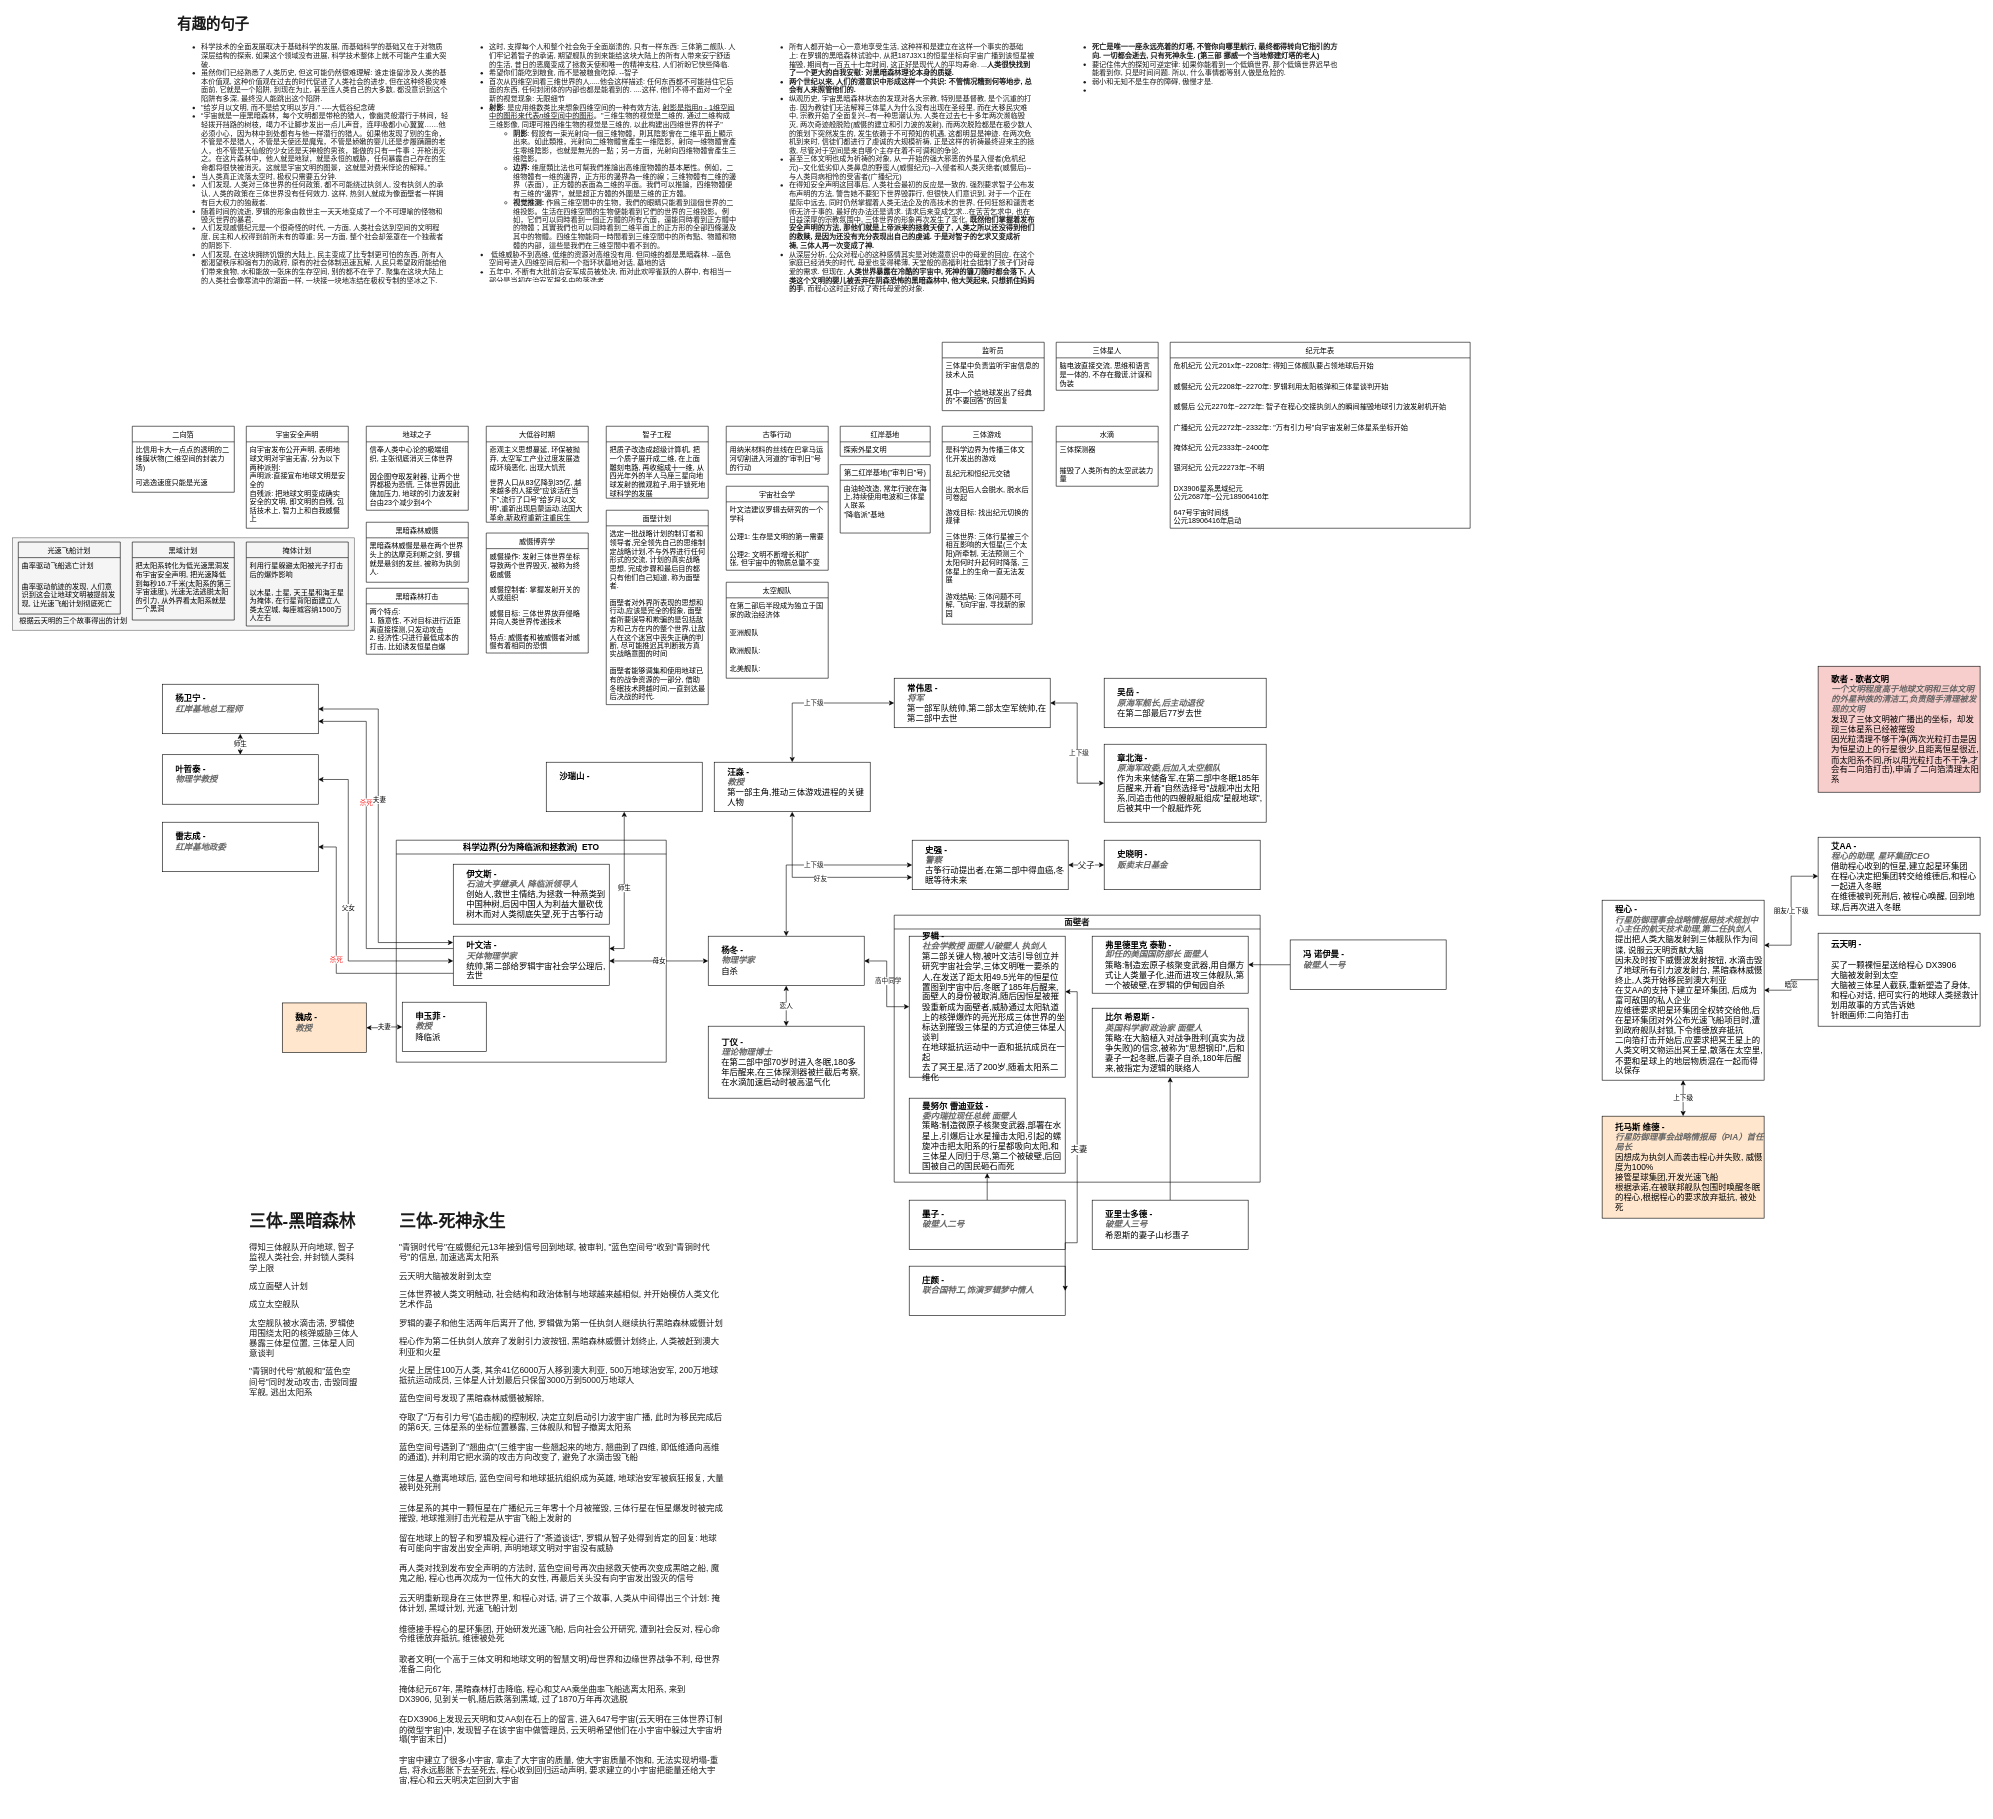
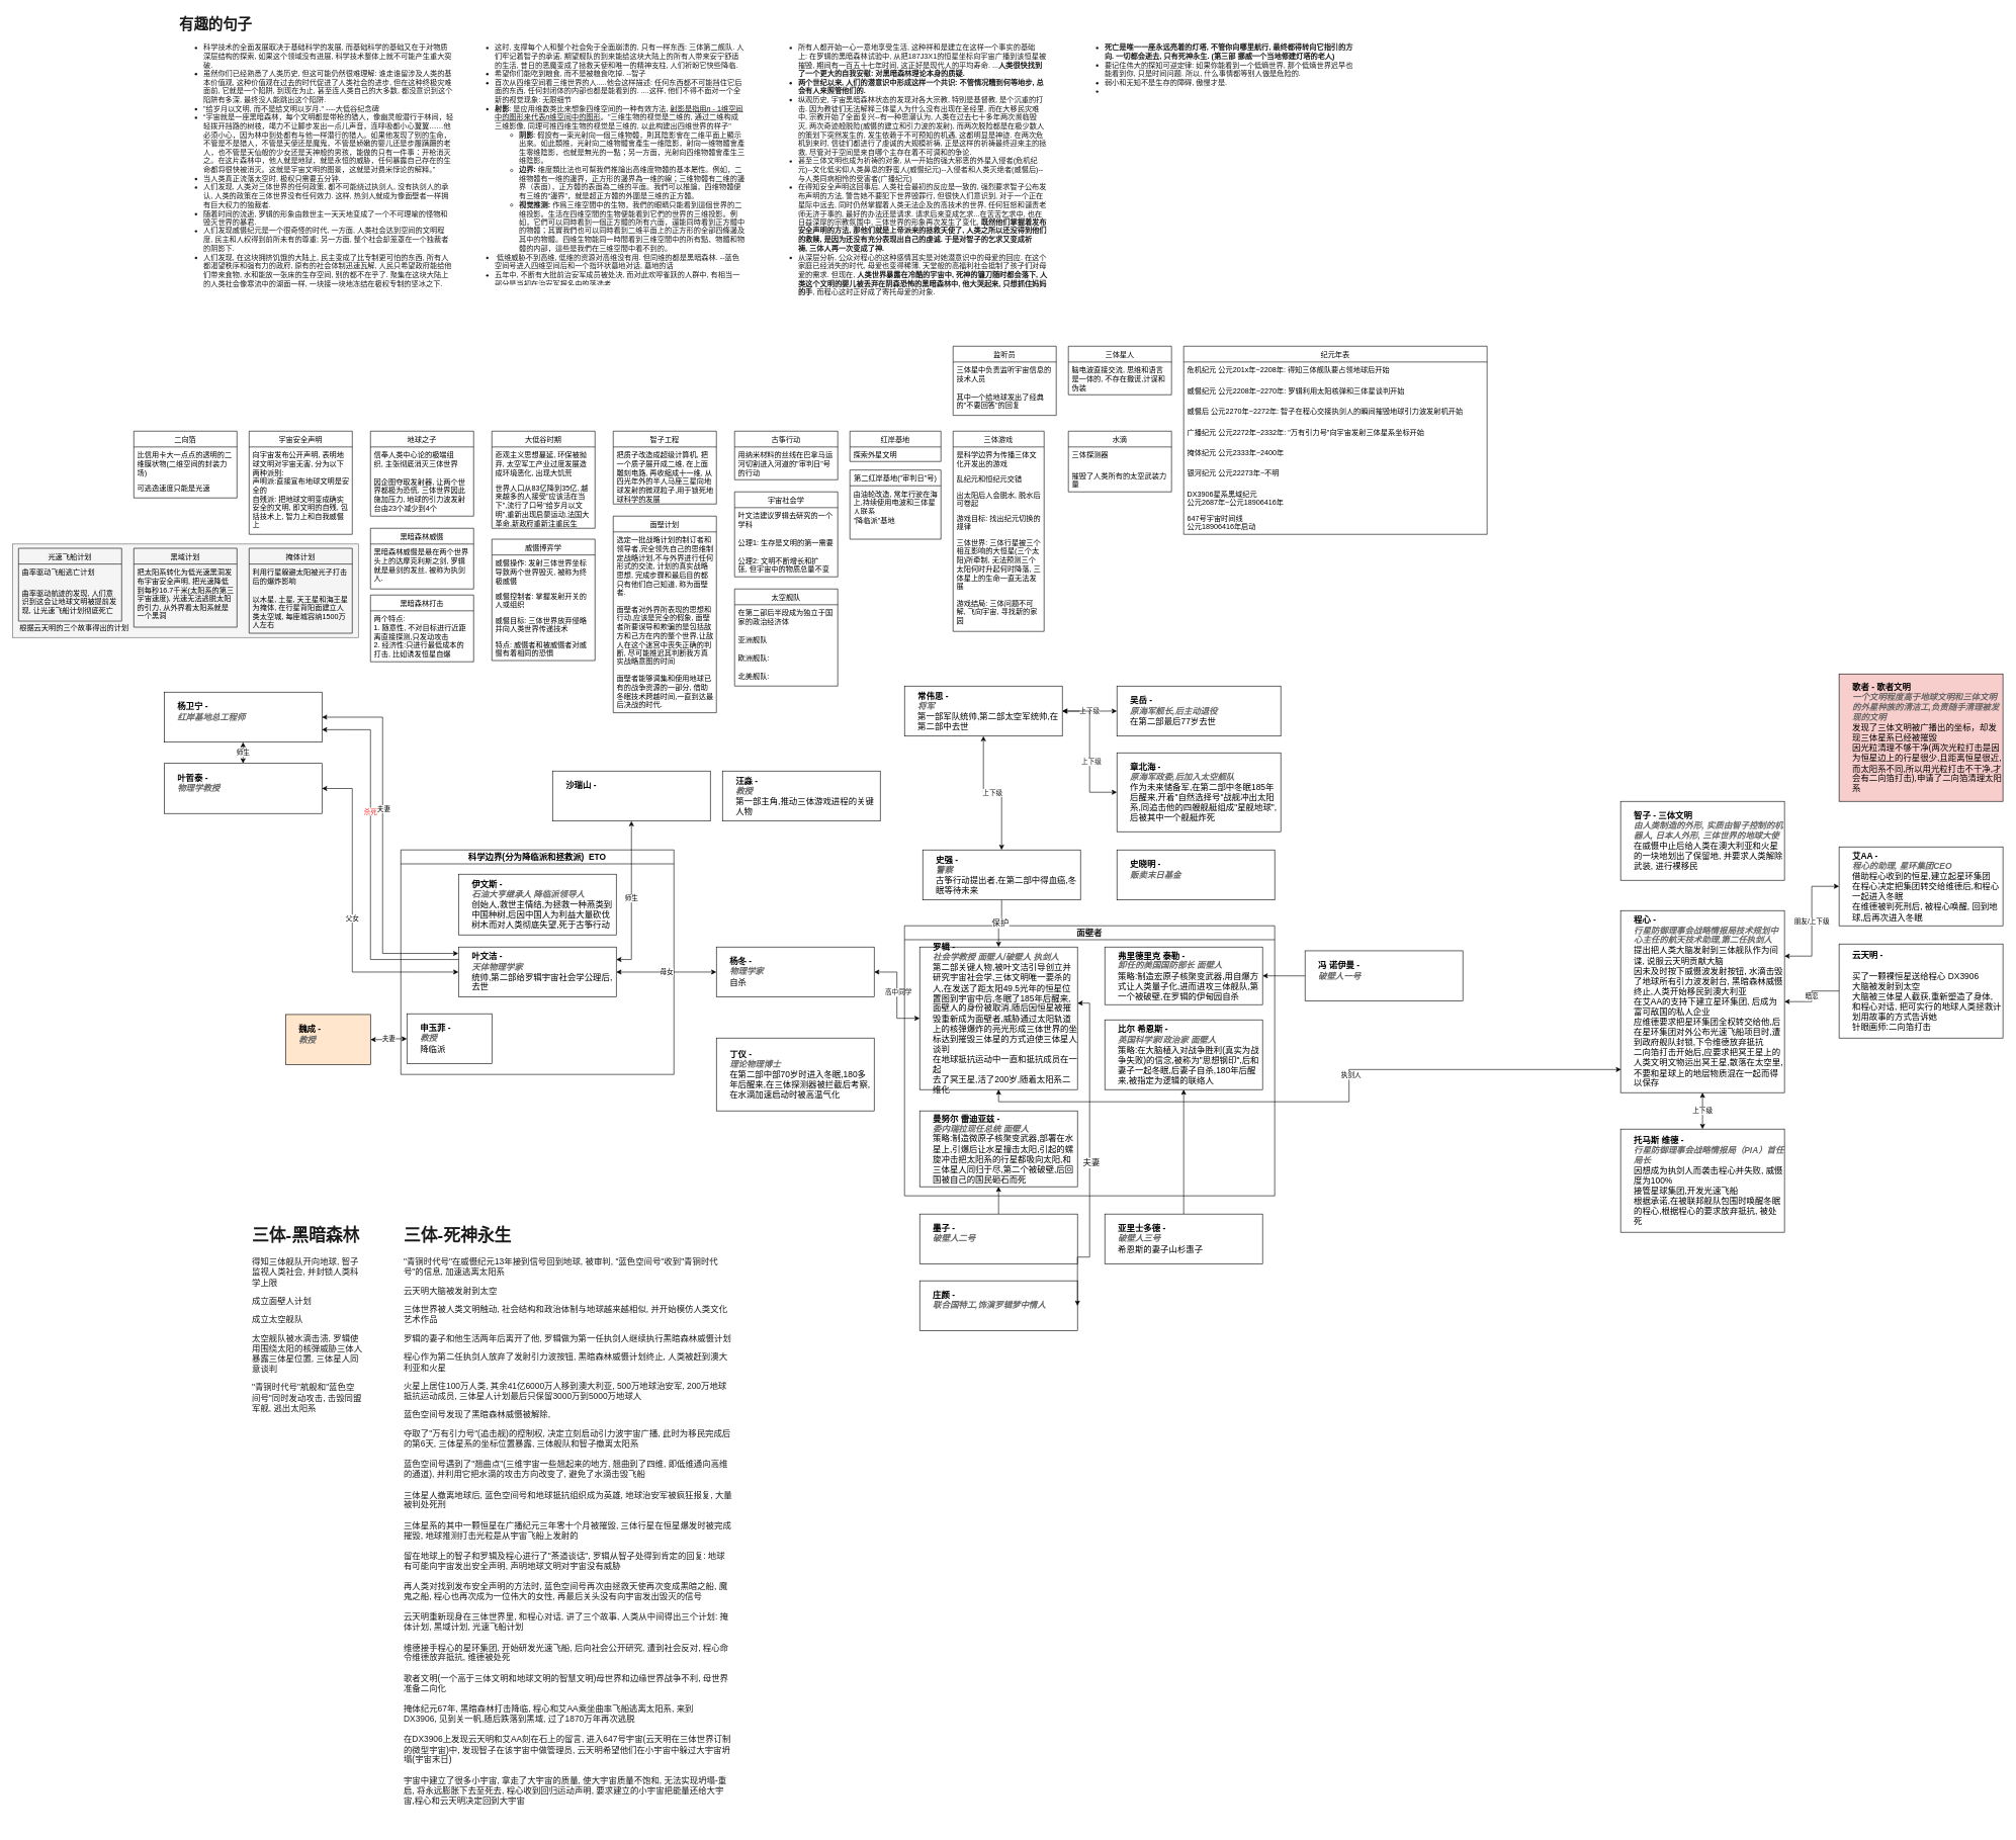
- <mxCell id="13" value="上下级" style="edgeStyle=orthogonalEdgeStyle;rounded=0;orthogonalLoop=1;jettySize=auto;html=1;startArrow=classic;startFill=1;endArrow=classic;endFill=1;fontColor=#1A1A1A;" parent="1" source="16" target="9" edge="1"><mxGeometry relative="1" as="geometry" /></mxCell>
+ <mxCell id="13" value="上下级" style="edgeStyle=orthogonalEdgeStyle;rounded=0;orthogonalLoop=1;jettySize=auto;html=1;entryX=1;entryY=0.5;entryDx=0;entryDy=0;startArrow=classic;startFill=1;endArrow=classic;endFill=1;fontColor=#1A1A1A;" parent="1" source="16" target="59" edge="1"><mxGeometry relative="1" as="geometry" /></mxCell>
+ <mxCell id="119" value="&lt;span style=&quot;font-size: 14px&quot;&gt;&lt;b&gt;智子 - 三体文明&lt;/b&gt;&lt;br&gt;&lt;i style=&quot;font-weight: bold&quot;&gt;&lt;font color=&quot;#666666&quot;&gt;由人类制造的外形, 实质由智子控制的机器人, 日本人外形, 三体世界的地球大使&lt;/font&gt;&lt;/i&gt;&lt;br&gt;在威慑中止后给人类在澳大利亚和火星的一块地划出了保留地, 并要求人类解除武装, 进行裸移民&lt;br&gt;&lt;/span&gt;" style="whiteSpace=wrap;html=1;align=left;treeFolding=1;treeMoving=1;newEdgeStyle={&quot;edgeStyle&quot;:&quot;elbowEdgeStyle&quot;,&quot;startArrow&quot;:&quot;none&quot;,&quot;endArrow&quot;:&quot;none&quot;};rounded=0;comic=0;spacingLeft=20;fontSize=14;spacingBottom=0;direction=west;" parent="1" vertex="1"><mxGeometry x="2670" y="1320" width="270" height="130" as="geometry" /></mxCell>
- <mxCell id="41" value="&lt;span style=&quot;font-size: 14px&quot;&gt;&lt;b&gt;雷志成 - &lt;/b&gt;&lt;br&gt;&lt;i style=&quot;font-weight: bold&quot;&gt;&lt;font color=&quot;#666666&quot;&gt;红岸基地政委&lt;/font&gt;&lt;/i&gt;&lt;br&gt;&lt;br&gt;&lt;/span&gt;" style="whiteSpace=wrap;html=1;align=left;treeFolding=1;treeMoving=1;newEdgeStyle={&quot;edgeStyle&quot;:&quot;elbowEdgeStyle&quot;,&quot;startArrow&quot;:&quot;none&quot;,&quot;endArrow&quot;:&quot;none&quot;};rounded=0;comic=0;spacingLeft=20;fontSize=14;spacingBottom=0;direction=west;" parent="1" vertex="1"><mxGeometry x="270" y="1370" width="260" height="82.5" as="geometry" /></mxCell>
- <mxCell id="10" value="上下级" style="edgeStyle=orthogonalEdgeStyle;rounded=0;orthogonalLoop=1;jettySize=auto;html=1;startArrow=classic;startFill=1;endArrow=classic;endFill=1;fontColor=#1A1A1A;" parent="1" source="12" target="20" edge="1"><mxGeometry relative="1" as="geometry" /></mxCell>
+ <mxCell id="10" value="上下级" style="edgeStyle=orthogonalEdgeStyle;rounded=0;orthogonalLoop=1;jettySize=auto;html=1;entryX=0.5;entryY=0;entryDx=0;entryDy=0;startArrow=classic;startFill=1;endArrow=classic;endFill=1;fontColor=#1A1A1A;" parent="1" source="12" target="16" edge="1"><mxGeometry relative="1" as="geometry" /></mxCell>
- <mxCell id="11" value="父子" style="edgeStyle=orthogonalEdgeStyle;rounded=0;orthogonalLoop=1;jettySize=auto;html=1;entryX=1;entryY=0.5;entryDx=0;entryDy=0;startArrow=classic;startFill=1;endArrow=classic;endFill=1;fontSize=14;fontColor=#1A1A1A;" parent="1" source="12" target="77" edge="1"><mxGeometry relative="1" as="geometry" /></mxCell>
- <mxCell id="7" style="edgeStyle=orthogonalEdgeStyle;rounded=0;orthogonalLoop=1;jettySize=auto;html=1;entryX=1;entryY=0.25;entryDx=0;entryDy=0;startArrow=classic;startFill=1;endArrow=classic;endFill=1;fontColor=#1A1A1A;exitX=0.5;exitY=0;exitDx=0;exitDy=0;" parent="1" source="9" target="12" edge="1"><mxGeometry relative="1" as="geometry" /></mxCell>
- <mxCell id="8" value="好友" style="edgeLabel;html=1;align=center;verticalAlign=middle;resizable=0;points=[];fontColor=#1A1A1A;" parent="7" vertex="1" connectable="0"><mxGeometry x="-0.0" y="-2" relative="1" as="geometry"><mxPoint x="1" as="offset" /></mxGeometry></mxCell>
+ <mxCell id="70" value="保护" style="edgeStyle=orthogonalEdgeStyle;rounded=0;orthogonalLoop=1;jettySize=auto;html=1;entryX=0.5;entryY=1;entryDx=0;entryDy=0;startArrow=none;startFill=0;endArrow=classic;endFill=1;fontSize=14;fontColor=#1A1A1A;" parent="1" source="12" target="66" edge="1"><mxGeometry relative="1" as="geometry" /></mxCell>
- <mxCell id="42" value="杀死" style="edgeStyle=orthogonalEdgeStyle;rounded=0;orthogonalLoop=1;jettySize=auto;html=1;entryX=0;entryY=0.5;entryDx=0;entryDy=0;startArrow=none;startFill=0;endArrow=classic;endFill=1;exitX=1;exitY=0.25;exitDx=0;exitDy=0;fontColor=#FF3333;" parent="1" source="5" target="41" edge="1"><mxGeometry relative="1" as="geometry"><Array as="points"><mxPoint x="560" y="1622" /><mxPoint x="560" y="1411" /></Array></mxGeometry></mxCell>
- <mxCell id="17" value="恋人" style="edgeStyle=orthogonalEdgeStyle;rounded=0;orthogonalLoop=1;jettySize=auto;html=1;startArrow=classic;startFill=1;" parent="1" source="20" target="21" edge="1"><mxGeometry relative="1" as="geometry" /></mxCell>
+ <mxCell id="125" style="edgeStyle=orthogonalEdgeStyle;rounded=0;orthogonalLoop=1;jettySize=auto;html=1;startArrow=classic;startFill=1;exitX=0.5;exitY=0;exitDx=0;exitDy=0;entryX=0.997;entryY=0.127;entryDx=0;entryDy=0;entryPerimeter=0;" parent="1" source="66" target="108" edge="1"><mxGeometry relative="1" as="geometry"><mxPoint x="2670" y="1670" as="targetPoint" /></mxGeometry></mxCell>
+ <mxCell id="126" value="执剑人" style="edgeLabel;html=1;align=center;verticalAlign=middle;resizable=0;points=[];" parent="125" vertex="1" connectable="0"><mxGeometry x="0.167" y="-2" relative="1" as="geometry"><mxPoint x="1" as="offset" /></mxGeometry></mxCell>
- <mxCell id="111" value="&lt;span style=&quot;font-size: 14px&quot;&gt;&lt;b&gt;托马斯 维德 - &lt;/b&gt;&lt;br&gt;&lt;i style=&quot;font-weight: bold&quot;&gt;&lt;font color=&quot;#666666&quot;&gt;行星防御理事会战略情报局（PIA）首任局长&lt;/font&gt;&lt;/i&gt;&lt;br&gt;因想成为执剑人而袭击程心并失败, 威慑度为100%&#10;接管星球集团,开发光速飞船&#10;根据承诺,在被联邦舰队包围时唤醒冬眠的程心,根据程心的要求放弃抵抗, 被处死&lt;br&gt;&lt;/span&gt;" style="whiteSpace=wrap;html=1;align=left;treeFolding=1;treeMoving=1;newEdgeStyle={&quot;edgeStyle&quot;:&quot;elbowEdgeStyle&quot;,&quot;startArrow&quot;:&quot;none&quot;,&quot;endArrow&quot;:&quot;none&quot;};rounded=0;comic=0;spacingLeft=20;fontSize=14;spacingBottom=0;direction=west;fillColor=#ffe6cc;" parent="1" vertex="1"><mxGeometry x="2670" y="1860" width="270" height="170" as="geometry" /></mxCell>
+ <mxCell id="111" value="&lt;span style=&quot;font-size: 14px&quot;&gt;&lt;b&gt;托马斯 维德 - &lt;/b&gt;&lt;br&gt;&lt;i style=&quot;font-weight: bold&quot;&gt;&lt;font color=&quot;#666666&quot;&gt;行星防御理事会战略情报局（PIA）首任局长&lt;/font&gt;&lt;/i&gt;&lt;br&gt;因想成为执剑人而袭击程心并失败, 威慑度为100%&#10;接管星球集团,开发光速飞船&#10;根据承诺,在被联邦舰队包围时唤醒冬眠的程心,根据程心的要求放弃抵抗, 被处死&lt;br&gt;&lt;/span&gt;" style="whiteSpace=wrap;html=1;align=left;treeFolding=1;treeMoving=1;newEdgeStyle={&quot;edgeStyle&quot;:&quot;elbowEdgeStyle&quot;,&quot;startArrow&quot;:&quot;none&quot;,&quot;endArrow&quot;:&quot;none&quot;};rounded=0;comic=0;spacingLeft=20;fontSize=14;spacingBottom=0;direction=west;" parent="1" vertex="1"><mxGeometry x="2670" y="1860" width="270" height="170" as="geometry" /></mxCell>
